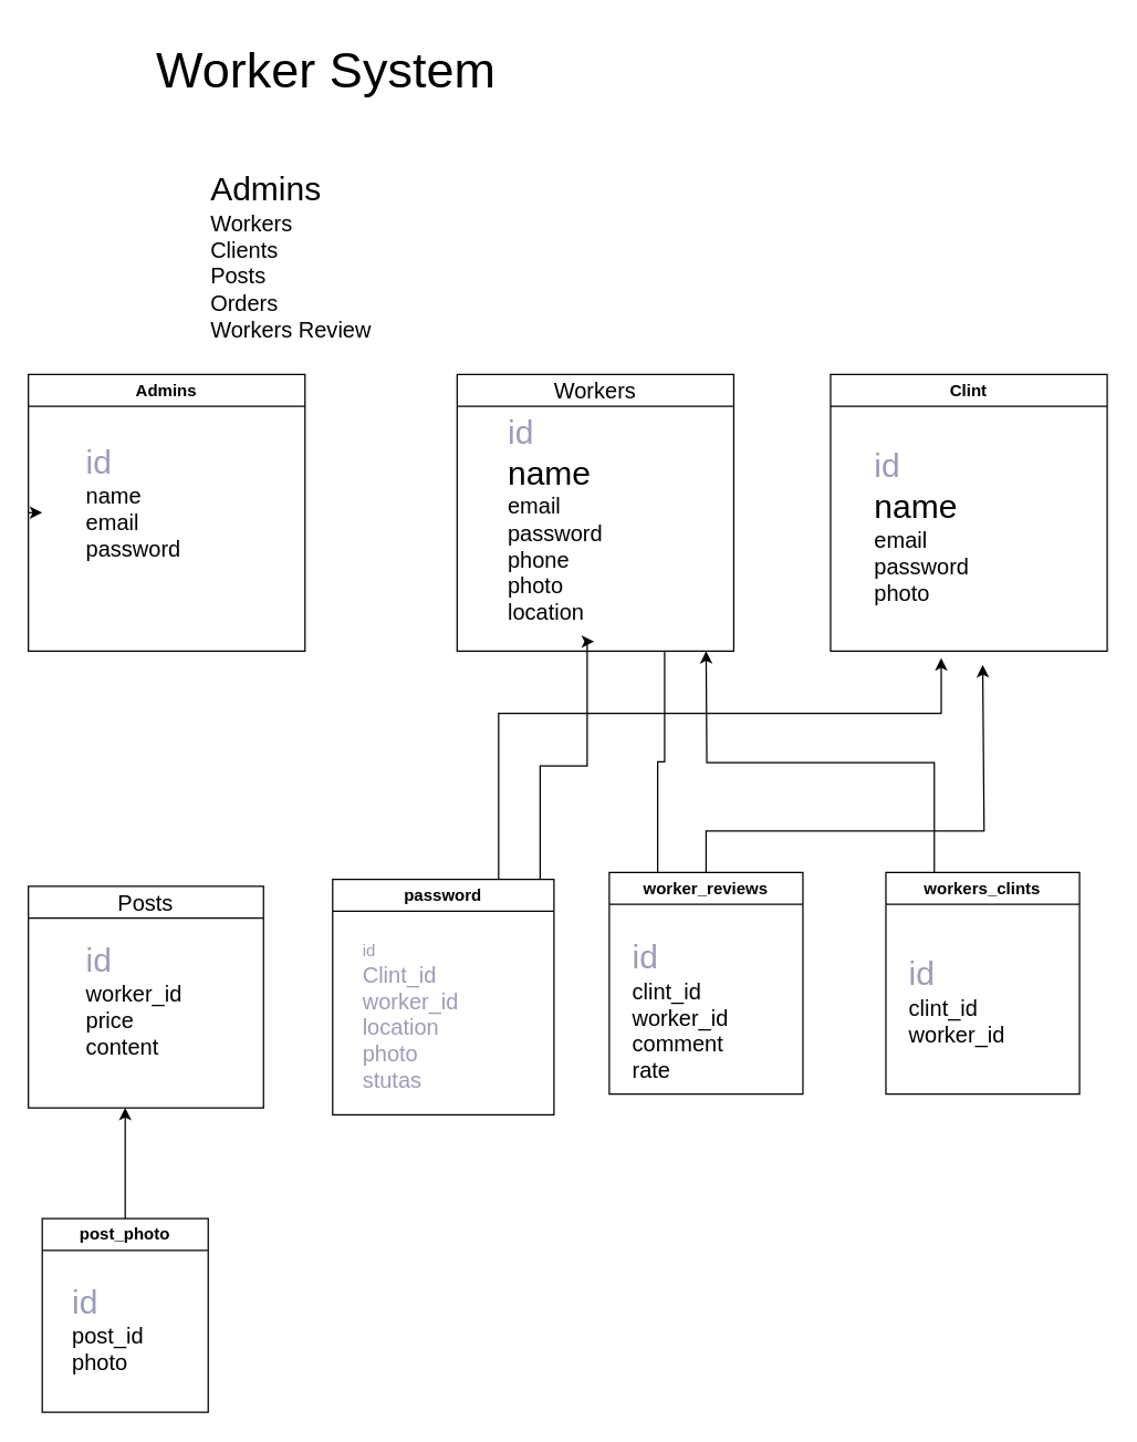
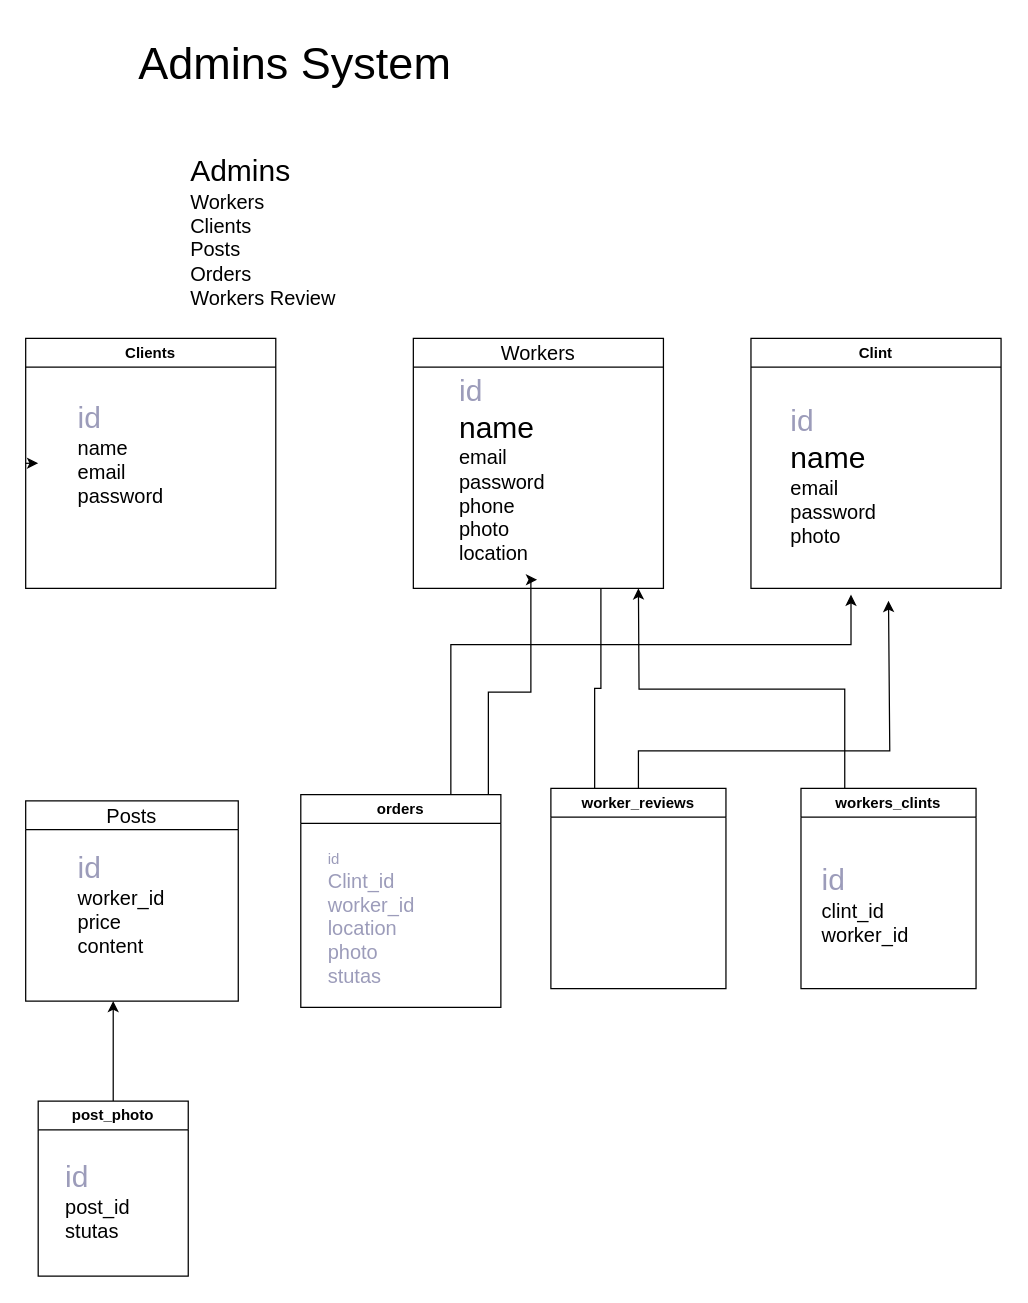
- <mxCell id="2" value="&lt;font style=&quot;font-size: 36px;&quot;&gt;Worker System&lt;/font&gt;" style="text;html=1;align=center;verticalAlign=middle;resizable=0;points=[];autosize=1;strokeColor=none;fillColor=none;" parent="1" vertex="1"><mxGeometry x="100" y="20" width="270" height="60" as="geometry" /></mxCell>
+ <mxCell id="2" value="&lt;font style=&quot;font-size: 36px;&quot;&gt;Admins System&lt;/font&gt;" style="text;html=1;align=center;verticalAlign=middle;resizable=0;points=[];autosize=1;strokeColor=none;fillColor=none;" parent="1" vertex="1"><mxGeometry x="100" y="20" width="270" height="60" as="geometry" /></mxCell>
- <mxCell id="7" value="Admins" style="swimlane;whiteSpace=wrap;html=1;" parent="1" vertex="1"><mxGeometry x="20" y="270" width="200" height="200" as="geometry" /></mxCell>
+ <mxCell id="7" value="Clients" style="swimlane;whiteSpace=wrap;html=1;" parent="1" vertex="1"><mxGeometry x="20" y="270" width="200" height="200" as="geometry" /></mxCell>
- <mxCell id="17" value="password" style="swimlane;whiteSpace=wrap;html=1;startSize=23;" parent="1" vertex="1"><mxGeometry x="240" y="635" width="160" height="170" as="geometry" /></mxCell>
+ <mxCell id="17" value="orders" style="swimlane;whiteSpace=wrap;html=1;startSize=23;" parent="1" vertex="1"><mxGeometry x="240" y="635" width="160" height="170" as="geometry" /></mxCell>
- <mxCell id="14" value="&lt;font color=&quot;#9c9cba&quot; style=&quot;font-size: 24px;&quot;&gt;id&lt;/font&gt;&lt;div&gt;&lt;font size=&quot;3&quot;&gt;clint_id&lt;/font&gt;&lt;/div&gt;&lt;div&gt;&lt;font size=&quot;3&quot;&gt;worker_id&lt;/font&gt;&lt;/div&gt;&lt;div&gt;&lt;font size=&quot;3&quot;&gt;comment&lt;/font&gt;&lt;/div&gt;&lt;div&gt;&lt;font size=&quot;3&quot;&gt;rate&lt;/font&gt;&lt;/div&gt;" style="text;html=1;align=left;verticalAlign=middle;resizable=0;points=[];autosize=1;strokeColor=none;fillColor=none;" parent="13" vertex="1"><mxGeometry x="15" y="40" width="90" height="120" as="geometry" /></mxCell>
- <mxCell id="23" value="&lt;font color=&quot;#9c9cba&quot; style=&quot;font-size: 24px;&quot;&gt;id&lt;/font&gt;&lt;div&gt;&lt;font size=&quot;3&quot;&gt;post_id&lt;/font&gt;&lt;/div&gt;&lt;div&gt;&lt;font size=&quot;3&quot;&gt;photo&lt;/font&gt;&lt;/div&gt;" style="text;html=1;align=left;verticalAlign=middle;resizable=0;points=[];autosize=1;strokeColor=none;fillColor=none;" parent="22" vertex="1"><mxGeometry x="20" y="40" width="80" height="80" as="geometry" /></mxCell>
+ <mxCell id="23" value="&lt;font color=&quot;#9c9cba&quot; style=&quot;font-size: 24px;&quot;&gt;id&lt;/font&gt;&lt;div&gt;&lt;font size=&quot;3&quot;&gt;post_id&lt;/font&gt;&lt;/div&gt;&lt;div&gt;&lt;font size=&quot;3&quot;&gt;stutas&lt;/font&gt;&lt;/div&gt;" style="text;html=1;align=left;verticalAlign=middle;resizable=0;points=[];autosize=1;strokeColor=none;fillColor=none;" parent="22" vertex="1"><mxGeometry x="20" y="40" width="80" height="80" as="geometry" /></mxCell>
